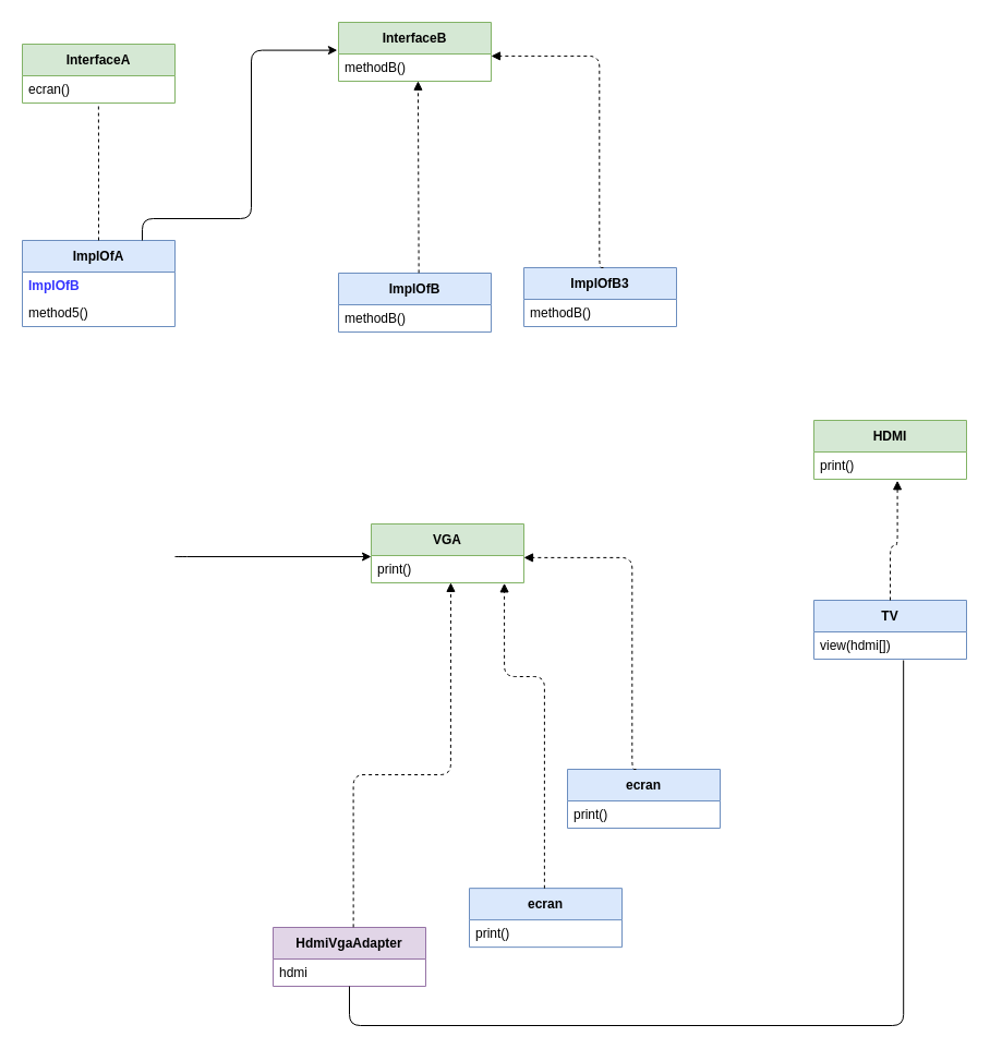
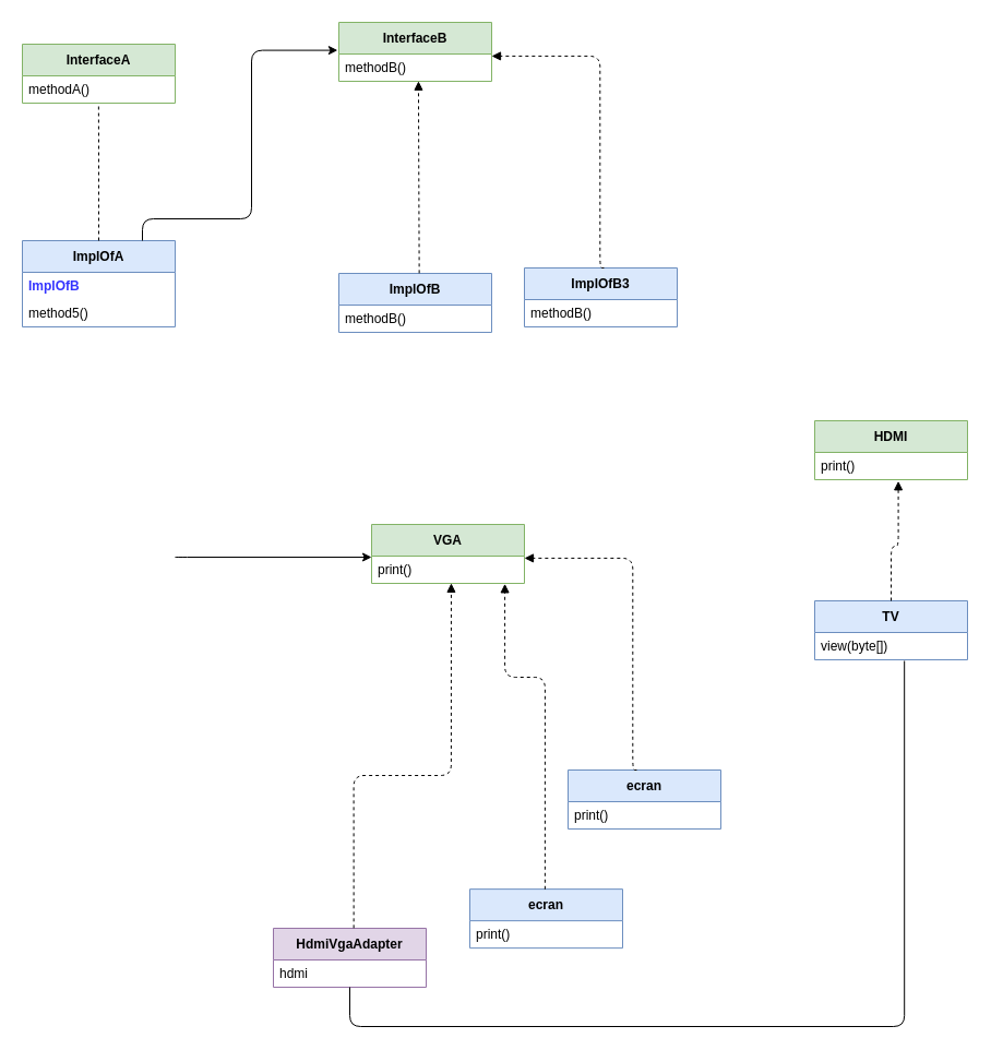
- <mxCell id="3" value="ecran()" style="text;html=1;strokeColor=none;fillColor=none;align=left;verticalAlign=middle;spacingLeft=4;spacingRight=4;overflow=hidden;rotatable=0;points=[[0,0.5],[1,0.5]];portConstraint=eastwest;whiteSpace=wrap;" parent="2" vertex="1"><mxGeometry y="29" width="140" height="25" as="geometry" /></mxCell>
+ <mxCell id="3" value="methodA()" style="text;html=1;strokeColor=none;fillColor=none;align=left;verticalAlign=middle;spacingLeft=4;spacingRight=4;overflow=hidden;rotatable=0;points=[[0,0.5],[1,0.5]];portConstraint=eastwest;whiteSpace=wrap;" parent="2" vertex="1"><mxGeometry y="29" width="140" height="25" as="geometry" /></mxCell>
- <mxCell id="32" value="view(hdmi[])" style="text;html=1;strokeColor=none;fillColor=none;align=left;verticalAlign=middle;spacingLeft=4;spacingRight=4;overflow=hidden;rotatable=0;points=[[0,0.5],[1,0.5]];portConstraint=eastwest;whiteSpace=wrap;" vertex="1" parent="31"><mxGeometry y="29" width="140" height="25" as="geometry" /></mxCell>
+ <mxCell id="32" value="view(byte[])" style="text;html=1;strokeColor=none;fillColor=none;align=left;verticalAlign=middle;spacingLeft=4;spacingRight=4;overflow=hidden;rotatable=0;points=[[0,0.5],[1,0.5]];portConstraint=eastwest;whiteSpace=wrap;" vertex="1" parent="31"><mxGeometry y="29" width="140" height="25" as="geometry" /></mxCell>
